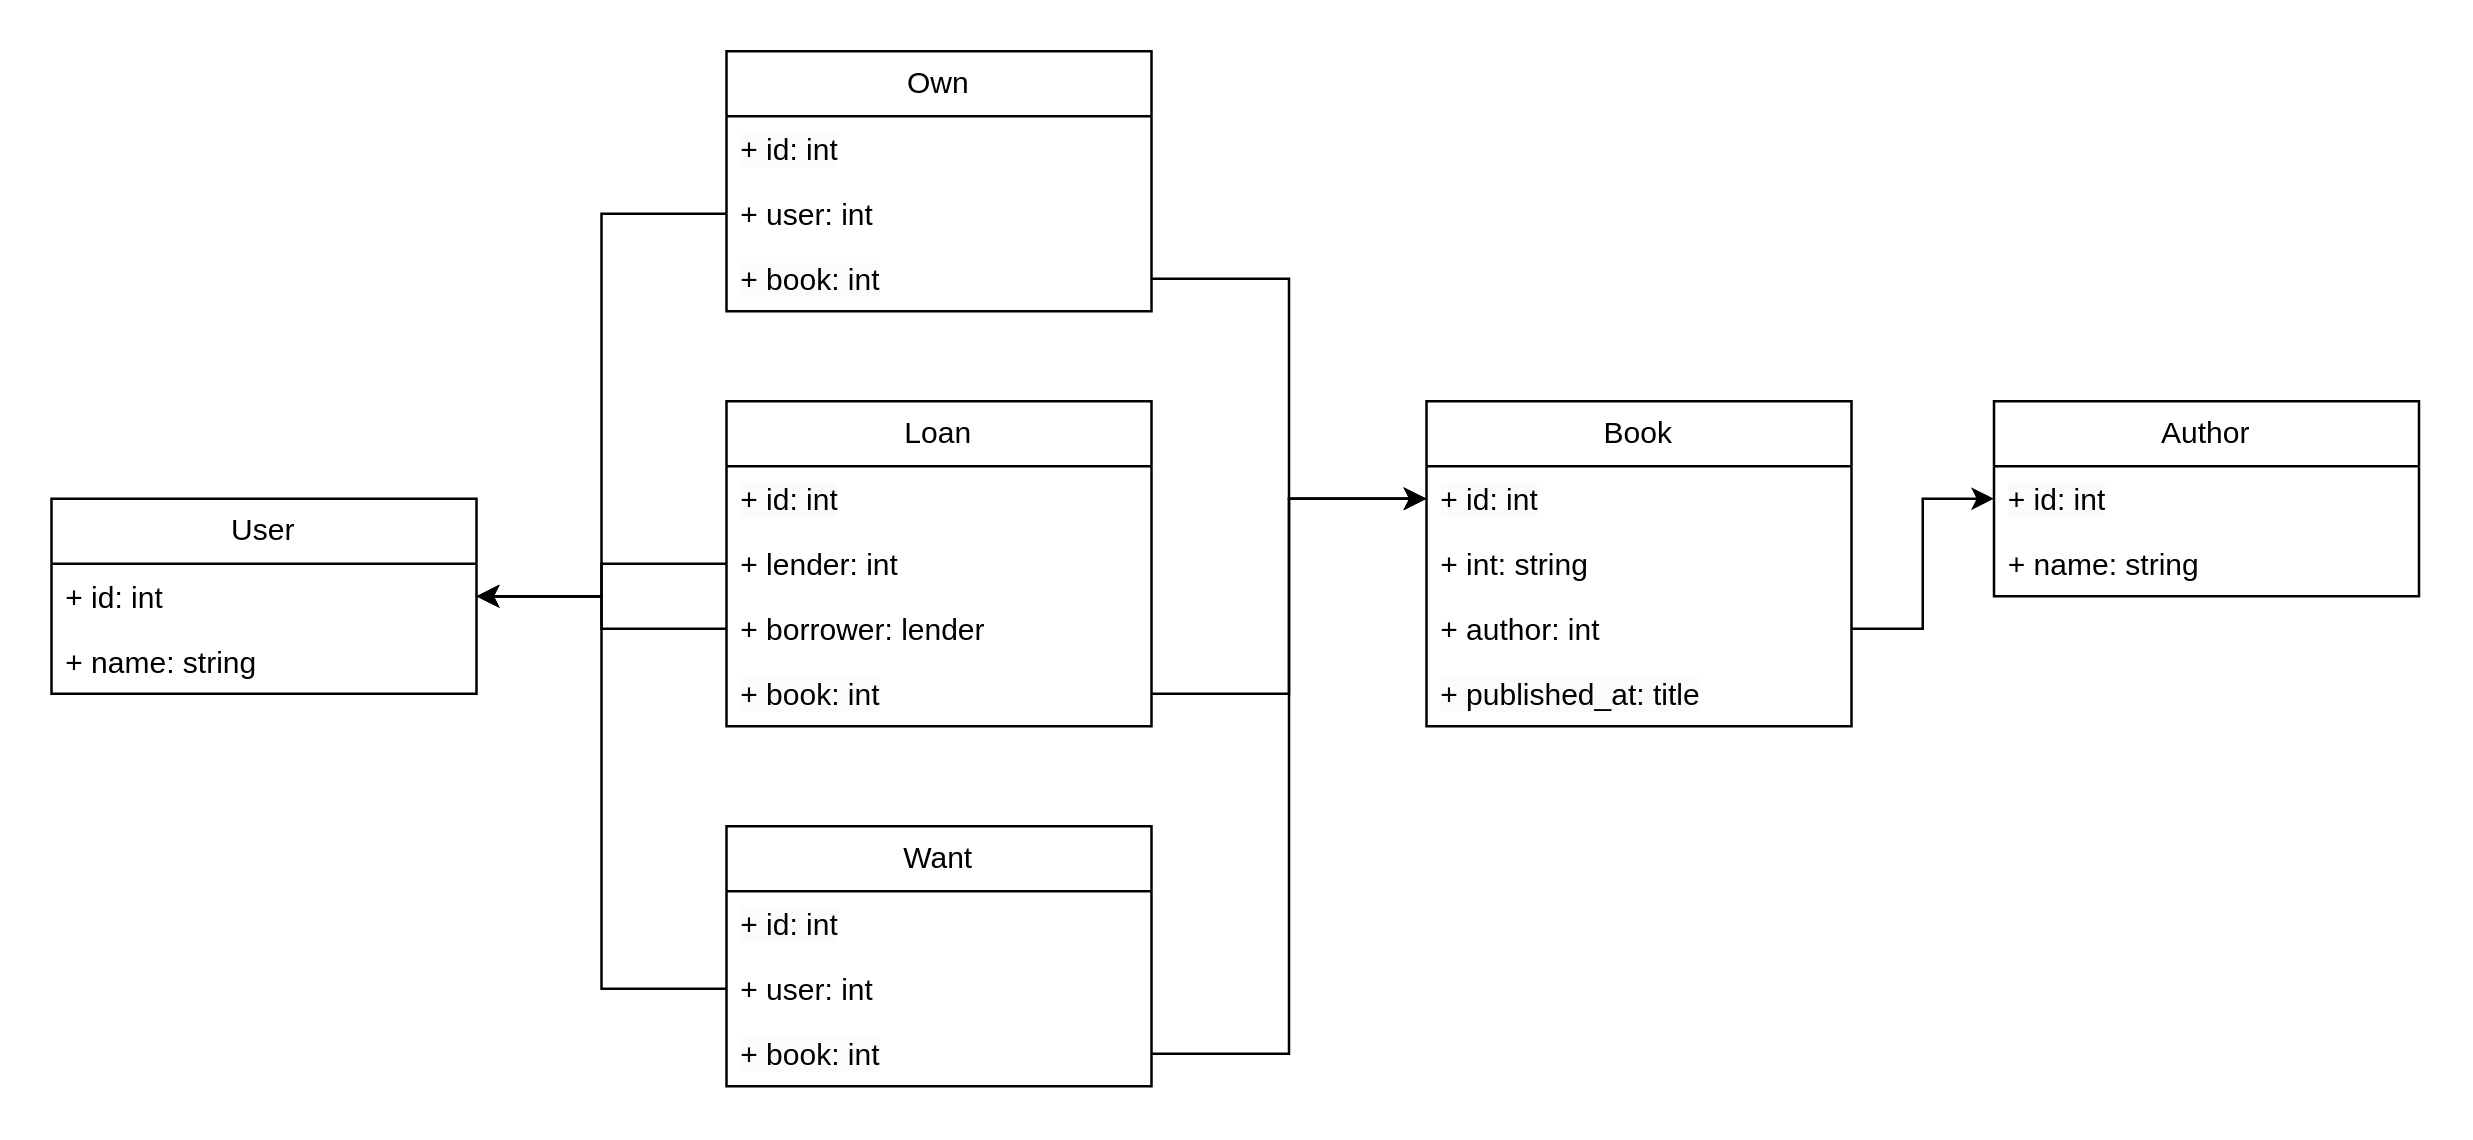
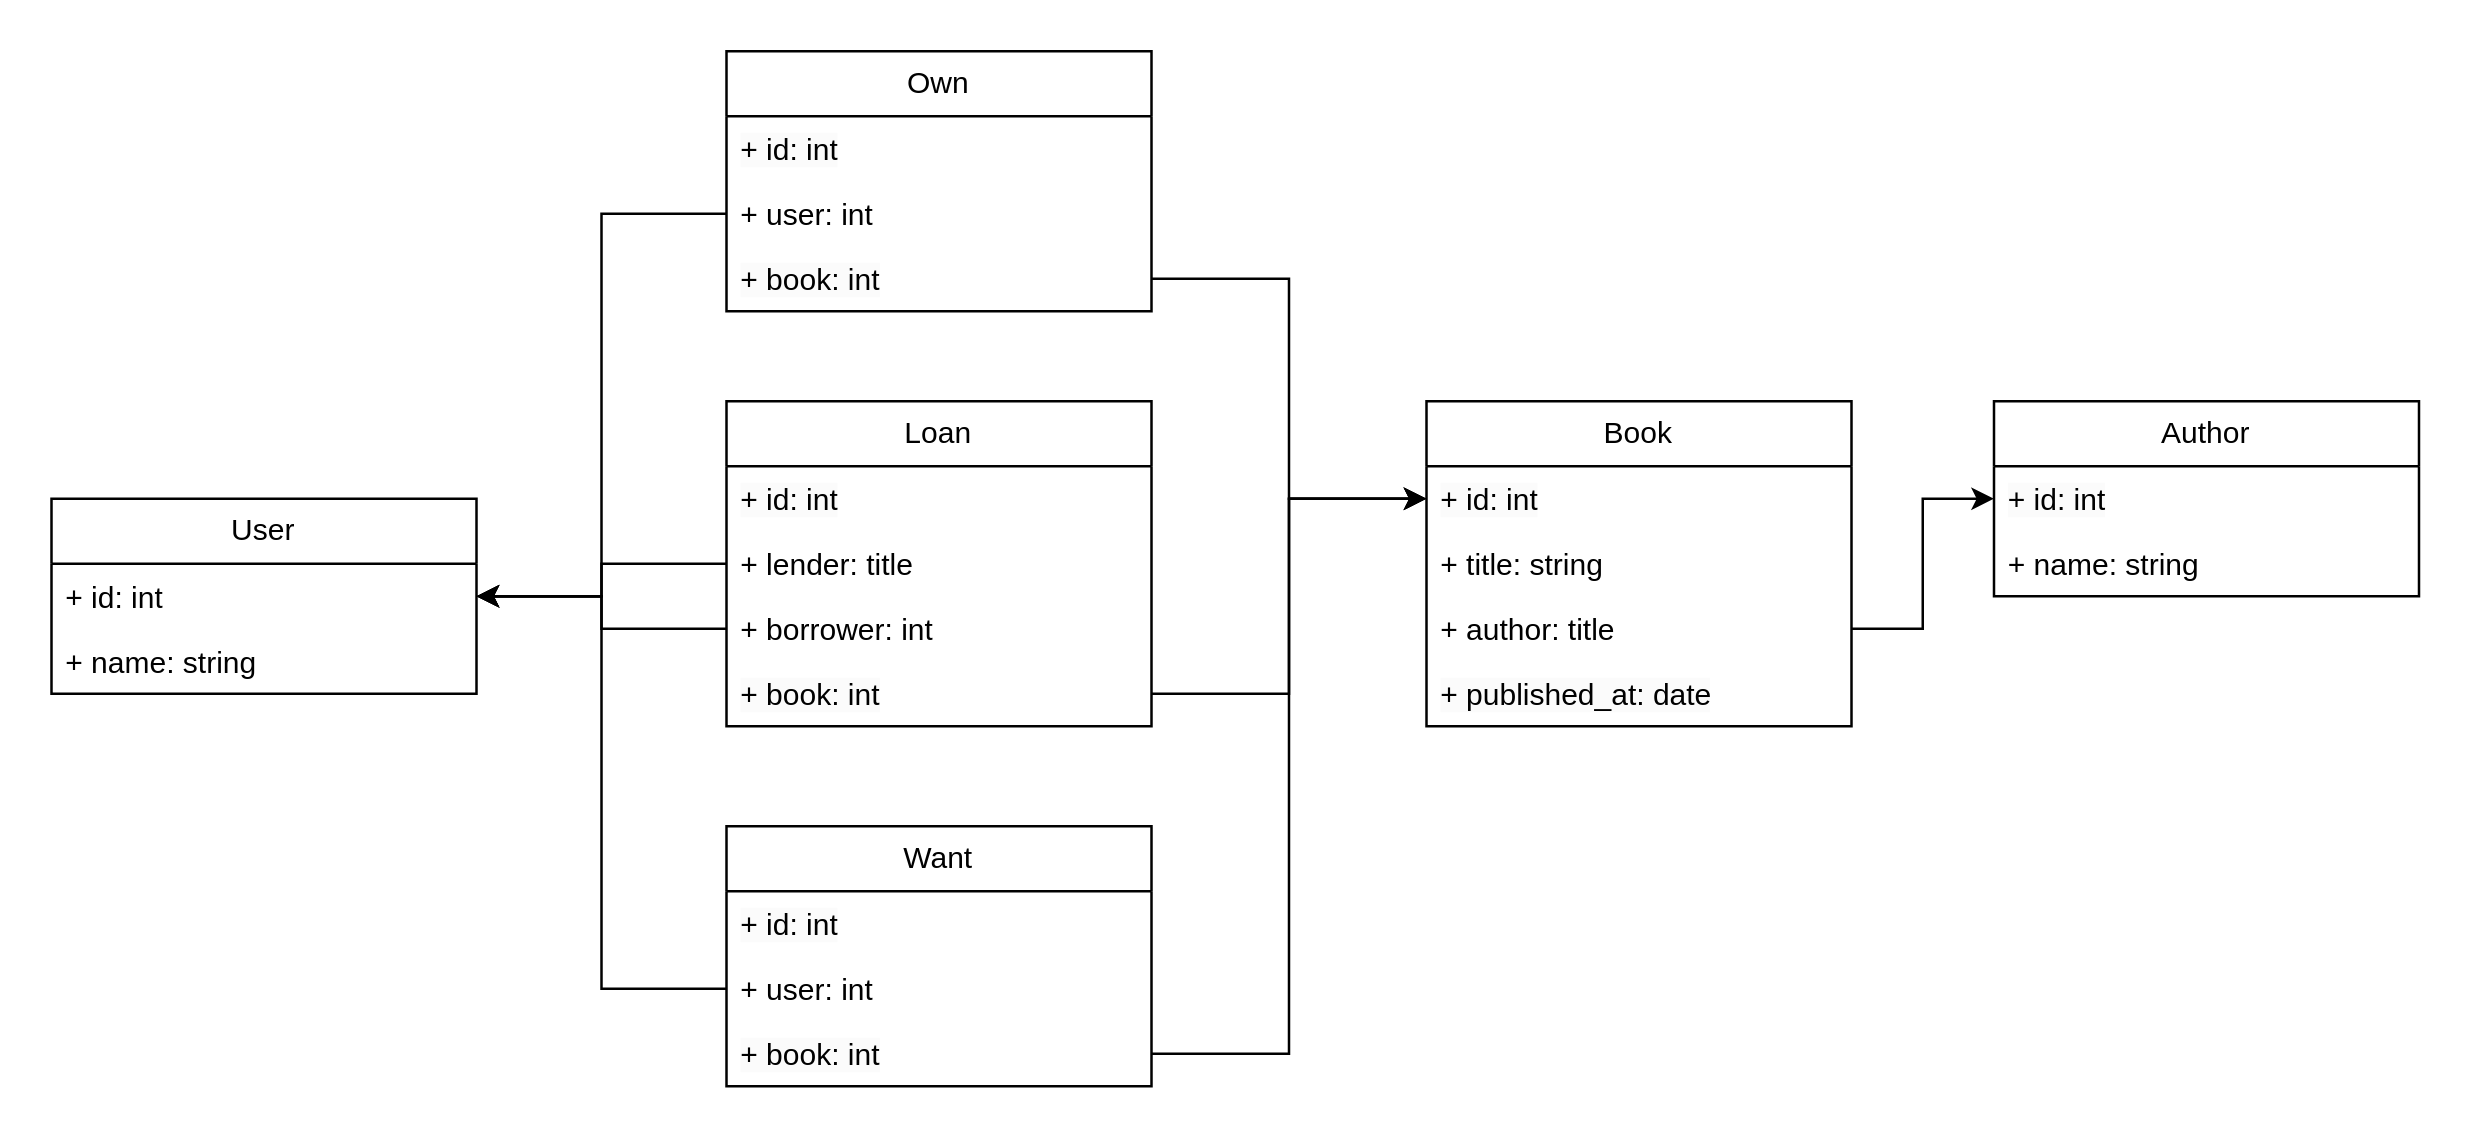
- <mxCell id="15" value="+ lender: int" style="text;strokeColor=none;fillColor=none;align=left;verticalAlign=top;spacingLeft=4;spacingRight=4;overflow=hidden;rotatable=0;points=[[0,0.5],[1,0.5]];portConstraint=eastwest;whiteSpace=wrap;html=1;" parent="13" vertex="1"><mxGeometry y="52" width="170" height="26" as="geometry" /></mxCell>
+ <mxCell id="15" value="+ lender: title" style="text;strokeColor=none;fillColor=none;align=left;verticalAlign=top;spacingLeft=4;spacingRight=4;overflow=hidden;rotatable=0;points=[[0,0.5],[1,0.5]];portConstraint=eastwest;whiteSpace=wrap;html=1;" parent="13" vertex="1"><mxGeometry y="52" width="170" height="26" as="geometry" /></mxCell>
- <mxCell id="4" value="+ int: string" style="text;strokeColor=none;fillColor=none;align=left;verticalAlign=top;spacingLeft=4;spacingRight=4;overflow=hidden;rotatable=0;points=[[0,0.5],[1,0.5]];portConstraint=eastwest;whiteSpace=wrap;html=1;" parent="2" vertex="1"><mxGeometry y="52" width="170" height="26" as="geometry" /></mxCell>
+ <mxCell id="4" value="+ title: string" style="text;strokeColor=none;fillColor=none;align=left;verticalAlign=top;spacingLeft=4;spacingRight=4;overflow=hidden;rotatable=0;points=[[0,0.5],[1,0.5]];portConstraint=eastwest;whiteSpace=wrap;html=1;" parent="2" vertex="1"><mxGeometry y="52" width="170" height="26" as="geometry" /></mxCell>
- <mxCell id="16" value="+ borrower: lender" style="text;strokeColor=none;fillColor=none;align=left;verticalAlign=top;spacingLeft=4;spacingRight=4;overflow=hidden;rotatable=0;points=[[0,0.5],[1,0.5]];portConstraint=eastwest;whiteSpace=wrap;html=1;" parent="13" vertex="1"><mxGeometry y="78" width="170" height="26" as="geometry" /></mxCell>
+ <mxCell id="16" value="+ borrower: int" style="text;strokeColor=none;fillColor=none;align=left;verticalAlign=top;spacingLeft=4;spacingRight=4;overflow=hidden;rotatable=0;points=[[0,0.5],[1,0.5]];portConstraint=eastwest;whiteSpace=wrap;html=1;" parent="13" vertex="1"><mxGeometry y="78" width="170" height="26" as="geometry" /></mxCell>
- <mxCell id="5" value="+ author: int" style="text;strokeColor=none;fillColor=none;align=left;verticalAlign=top;spacingLeft=4;spacingRight=4;overflow=hidden;rotatable=0;points=[[0,0.5],[1,0.5]];portConstraint=eastwest;whiteSpace=wrap;html=1;" parent="2" vertex="1"><mxGeometry y="78" width="170" height="26" as="geometry" /></mxCell>
+ <mxCell id="5" value="+ author: title" style="text;strokeColor=none;fillColor=none;align=left;verticalAlign=top;spacingLeft=4;spacingRight=4;overflow=hidden;rotatable=0;points=[[0,0.5],[1,0.5]];portConstraint=eastwest;whiteSpace=wrap;html=1;" parent="2" vertex="1"><mxGeometry y="78" width="170" height="26" as="geometry" /></mxCell>
- <mxCell id="6" value="&lt;span style=&quot;caret-color: rgb(0, 0, 0); color: rgb(0, 0, 0); font-family: Helvetica; font-size: 12px; font-style: normal; font-variant-caps: normal; font-weight: 400; letter-spacing: normal; text-align: left; text-indent: 0px; text-transform: none; word-spacing: 0px; -webkit-text-stroke-width: 0px; background-color: rgb(251, 251, 251); text-decoration: none; float: none; display: inline !important;&quot;&gt;+ published_at: title&lt;/span&gt;" style="text;strokeColor=none;fillColor=none;align=left;verticalAlign=top;spacingLeft=4;spacingRight=4;overflow=hidden;rotatable=0;points=[[0,0.5],[1,0.5]];portConstraint=eastwest;whiteSpace=wrap;html=1;" parent="2" vertex="1"><mxGeometry y="104" width="170" height="26" as="geometry" /></mxCell>
+ <mxCell id="6" value="&lt;span style=&quot;caret-color: rgb(0, 0, 0); color: rgb(0, 0, 0); font-family: Helvetica; font-size: 12px; font-style: normal; font-variant-caps: normal; font-weight: 400; letter-spacing: normal; text-align: left; text-indent: 0px; text-transform: none; word-spacing: 0px; -webkit-text-stroke-width: 0px; background-color: rgb(251, 251, 251); text-decoration: none; float: none; display: inline !important;&quot;&gt;+ published_at: date&lt;/span&gt;" style="text;strokeColor=none;fillColor=none;align=left;verticalAlign=top;spacingLeft=4;spacingRight=4;overflow=hidden;rotatable=0;points=[[0,0.5],[1,0.5]];portConstraint=eastwest;whiteSpace=wrap;html=1;" parent="2" vertex="1"><mxGeometry y="104" width="170" height="26" as="geometry" /></mxCell>
